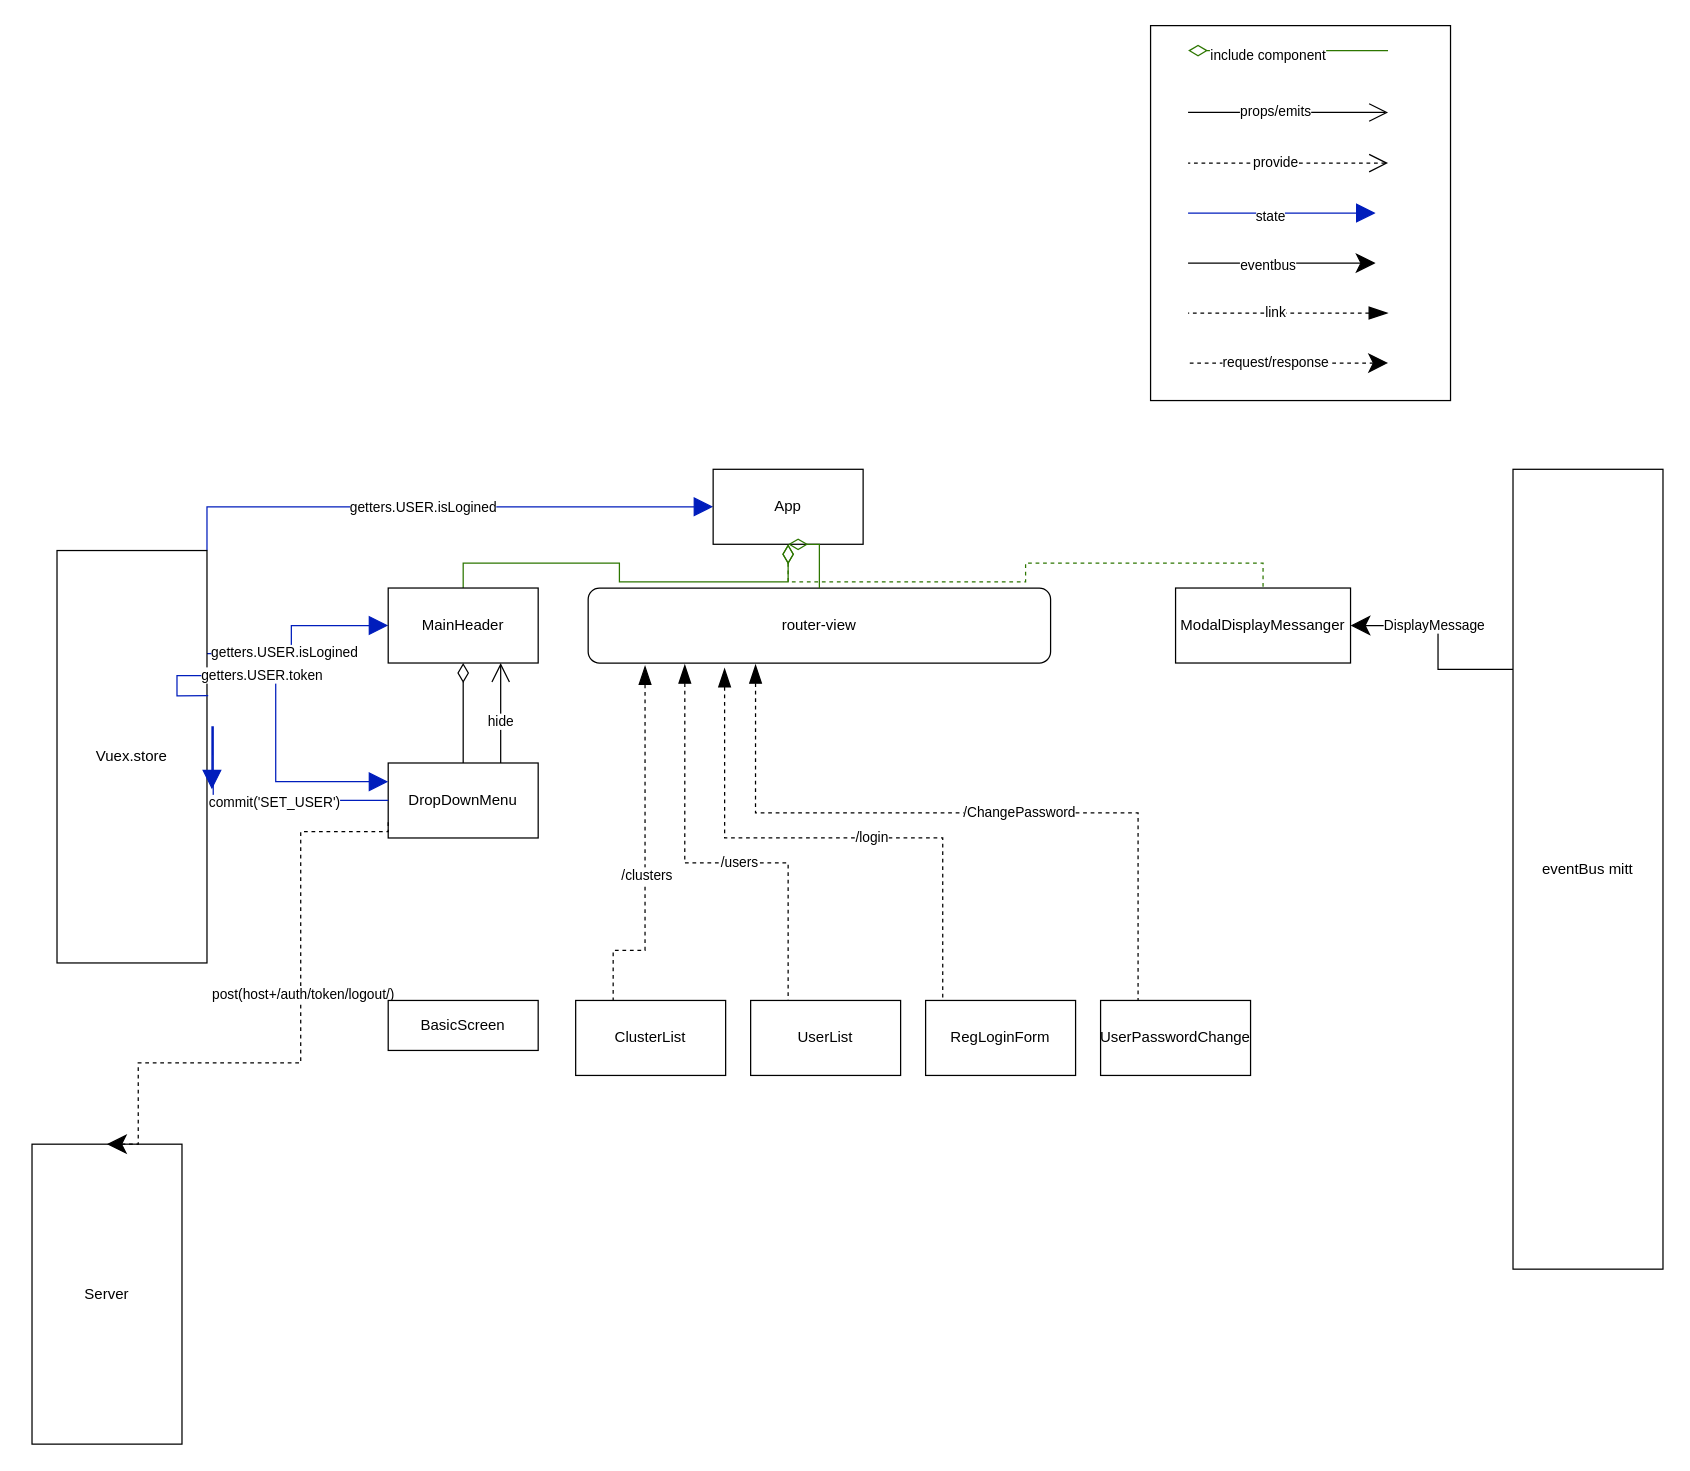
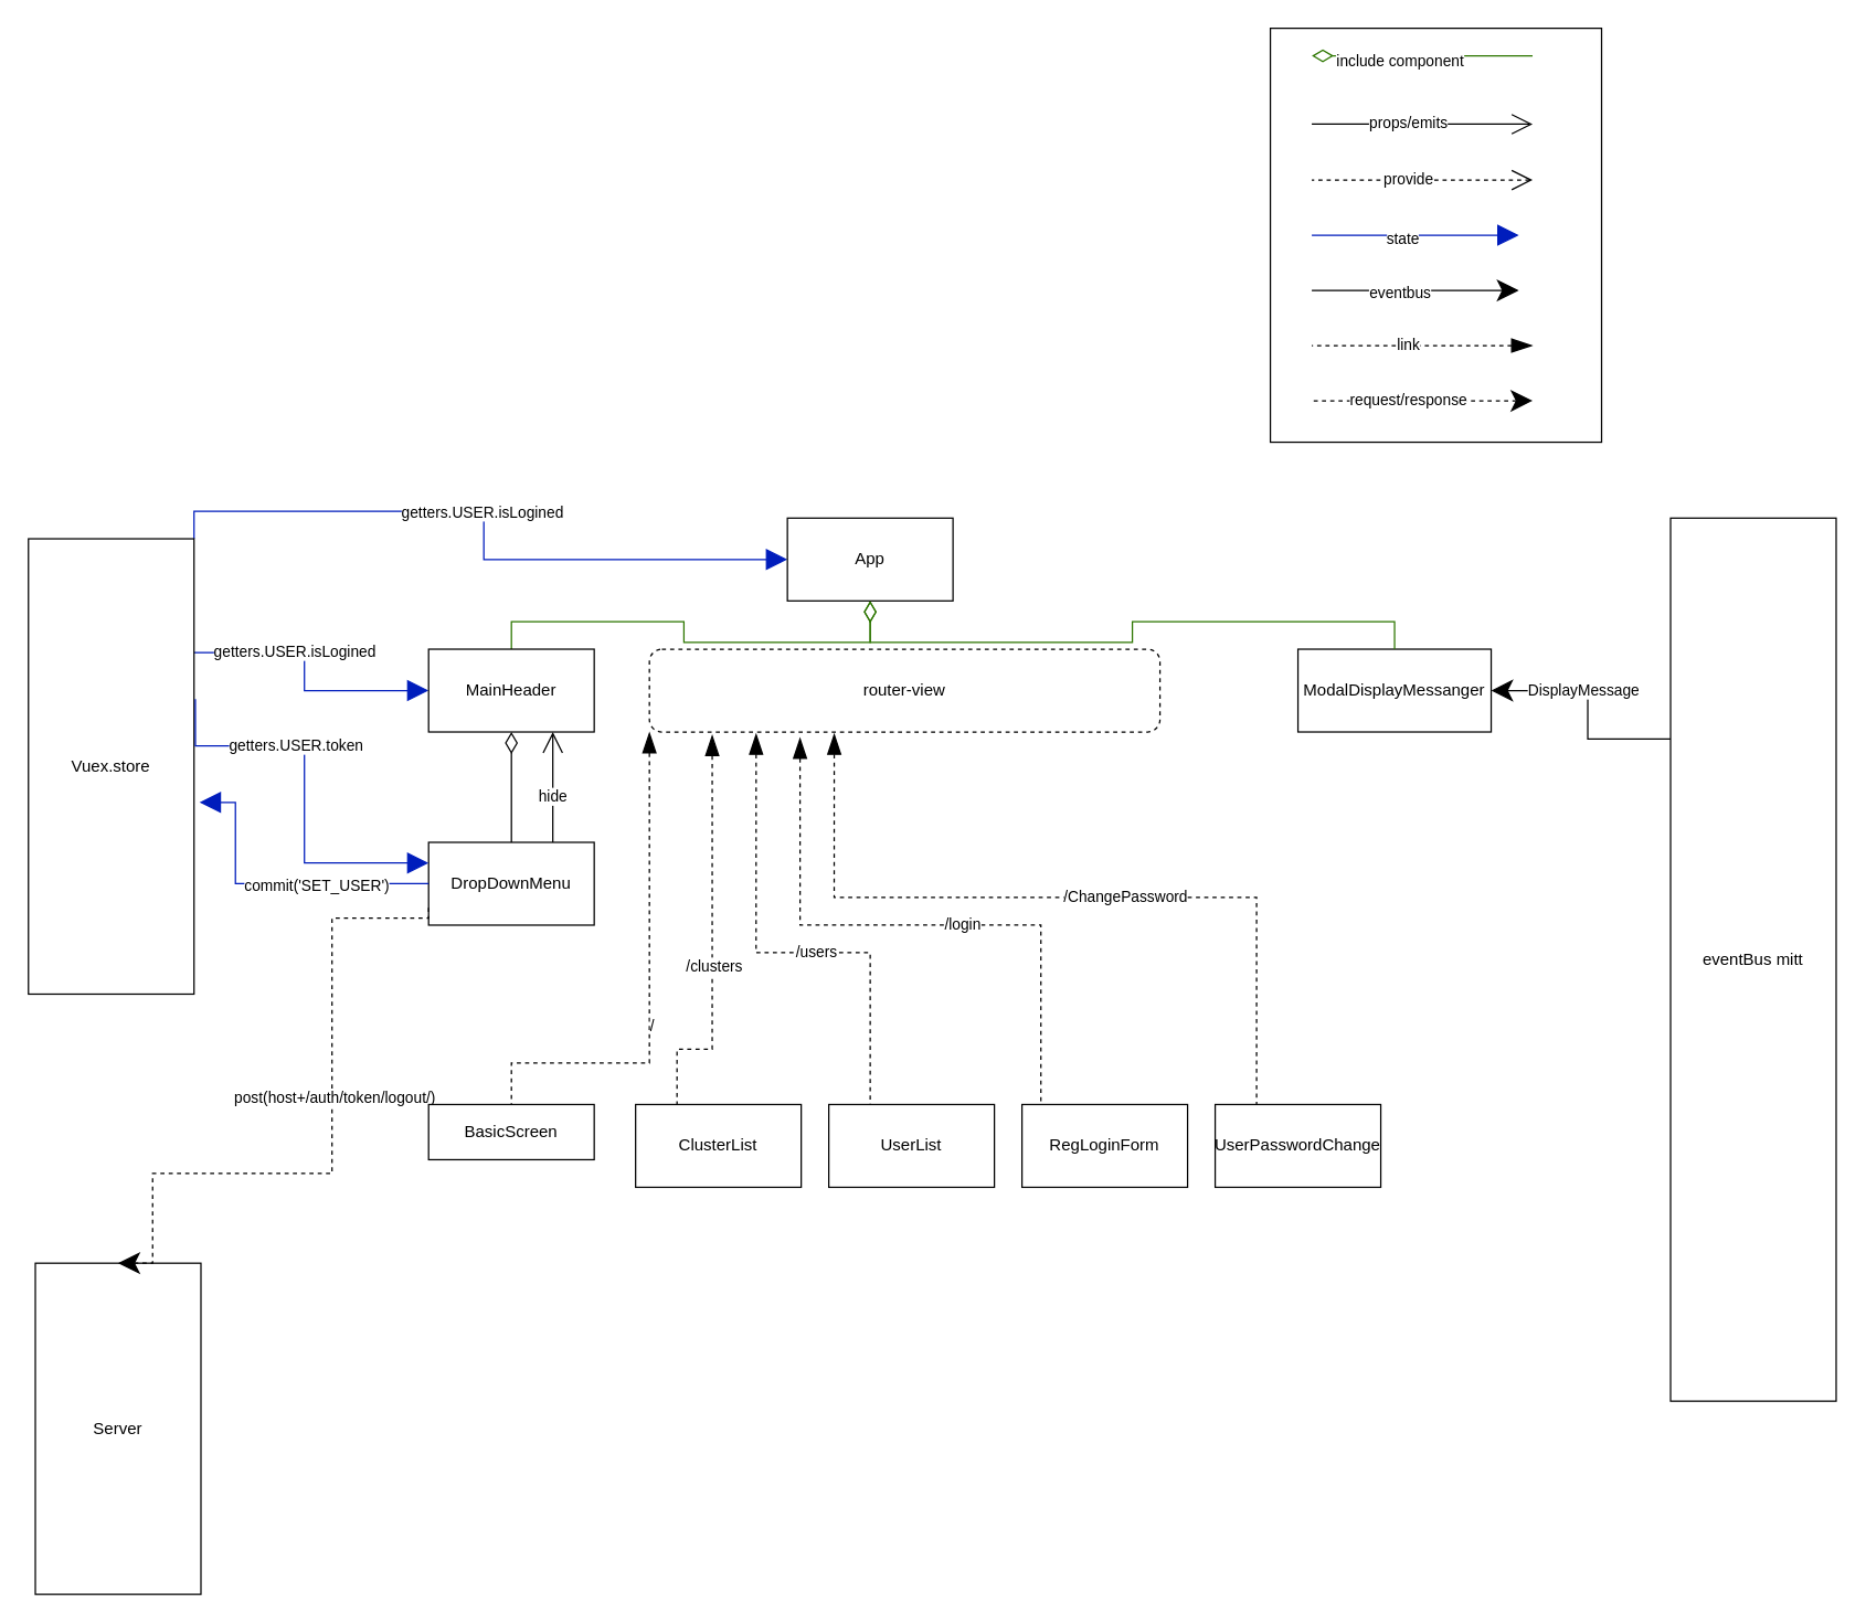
- <mxCell id="12" style="edgeStyle=orthogonalEdgeStyle;rounded=0;orthogonalLoop=1;jettySize=auto;html=1;exitX=0.5;exitY=1;exitDx=0;exitDy=0;entryX=0.5;entryY=0;entryDx=0;entryDy=0;startArrow=diamondThin;startFill=0;targetPerimeterSpacing=6;sourcePerimeterSpacing=4;endSize=7;startSize=13;endArrow=none;endFill=0;fillColor=#60a917;strokeColor=#2D7600;dashed=1;" edge="1" parent="1" source="5" target="11"><mxGeometry relative="1" as="geometry"><mxPoint x="640" y="390" as="sourcePoint" /><mxPoint x="480" y="480" as="targetPoint" /></mxGeometry></mxCell>
+ <mxCell id="12" style="edgeStyle=orthogonalEdgeStyle;rounded=0;orthogonalLoop=1;jettySize=auto;html=1;exitX=0.5;exitY=1;exitDx=0;exitDy=0;entryX=0.5;entryY=0;entryDx=0;entryDy=0;startArrow=diamondThin;startFill=0;targetPerimeterSpacing=6;sourcePerimeterSpacing=4;endSize=7;startSize=13;endArrow=none;endFill=0;fillColor=#60a917;strokeColor=#2D7600;" edge="1" parent="1" source="5" target="11"><mxGeometry relative="1" as="geometry"><mxPoint x="640" y="390" as="sourcePoint" /><mxPoint x="480" y="480" as="targetPoint" /></mxGeometry></mxCell>
- <mxCell id="18" style="edgeStyle=orthogonalEdgeStyle;rounded=0;orthogonalLoop=1;jettySize=auto;html=1;exitX=0.5;exitY=1;exitDx=0;exitDy=0;entryX=0.5;entryY=0;entryDx=0;entryDy=0;startArrow=diamondThin;startFill=0;targetPerimeterSpacing=6;sourcePerimeterSpacing=4;endSize=7;startSize=13;endArrow=none;endFill=0;fillColor=#60a917;strokeColor=#2D7600;" edge="1" parent="1" source="5" target="17"><mxGeometry relative="1" as="geometry"><mxPoint x="700" y="360" as="sourcePoint" /><mxPoint x="880" y="450" as="targetPoint" /></mxGeometry></mxCell>
- <mxCell id="17" value="router-view" style="rounded=1;whiteSpace=wrap;html=1;" vertex="1" parent="1"><mxGeometry x="470" y="470" width="370" height="60" as="geometry" /></mxCell>
+ <mxCell id="17" value="router-view" style="rounded=1;whiteSpace=wrap;html=1;dashed=1;" vertex="1" parent="1"><mxGeometry x="470" y="470" width="370" height="60" as="geometry" /></mxCell>
- <mxCell id="16" value="Vuex.store" style="rounded=0;whiteSpace=wrap;html=1;" vertex="1" parent="1"><mxGeometry x="45" y="440" width="120" height="330" as="geometry" /></mxCell>
+ <mxCell id="16" value="Vuex.store" style="rounded=0;whiteSpace=wrap;html=1;" vertex="1" parent="1"><mxGeometry x="20" y="390" width="120" height="330" as="geometry" /></mxCell>
+ <mxCell id="43" style="edgeStyle=orthogonalEdgeStyle;rounded=0;orthogonalLoop=1;jettySize=auto;html=1;startArrow=blockThin;startFill=1;targetPerimeterSpacing=6;sourcePerimeterSpacing=4;endSize=7;startSize=13;endArrow=none;endFill=0;dashed=1;entryX=0.5;entryY=0;entryDx=0;entryDy=0;exitX=0;exitY=1;exitDx=0;exitDy=0;" edge="1" parent="1" source="17" target="42"><mxGeometry relative="1" as="geometry"><mxPoint x="590" y="530" as="sourcePoint" /><mxPoint x="580" y="810" as="targetPoint" /><Array as="points"><mxPoint x="470" y="770" /><mxPoint x="370" y="770" /></Array></mxGeometry></mxCell>
+ <mxCell id="44" value="/" style="edgeLabel;html=1;align=center;verticalAlign=middle;resizable=0;points=[];" vertex="1" connectable="0" parent="43"><mxGeometry x="0.147" y="1" relative="1" as="geometry"><mxPoint as="offset" /></mxGeometry></mxCell>
